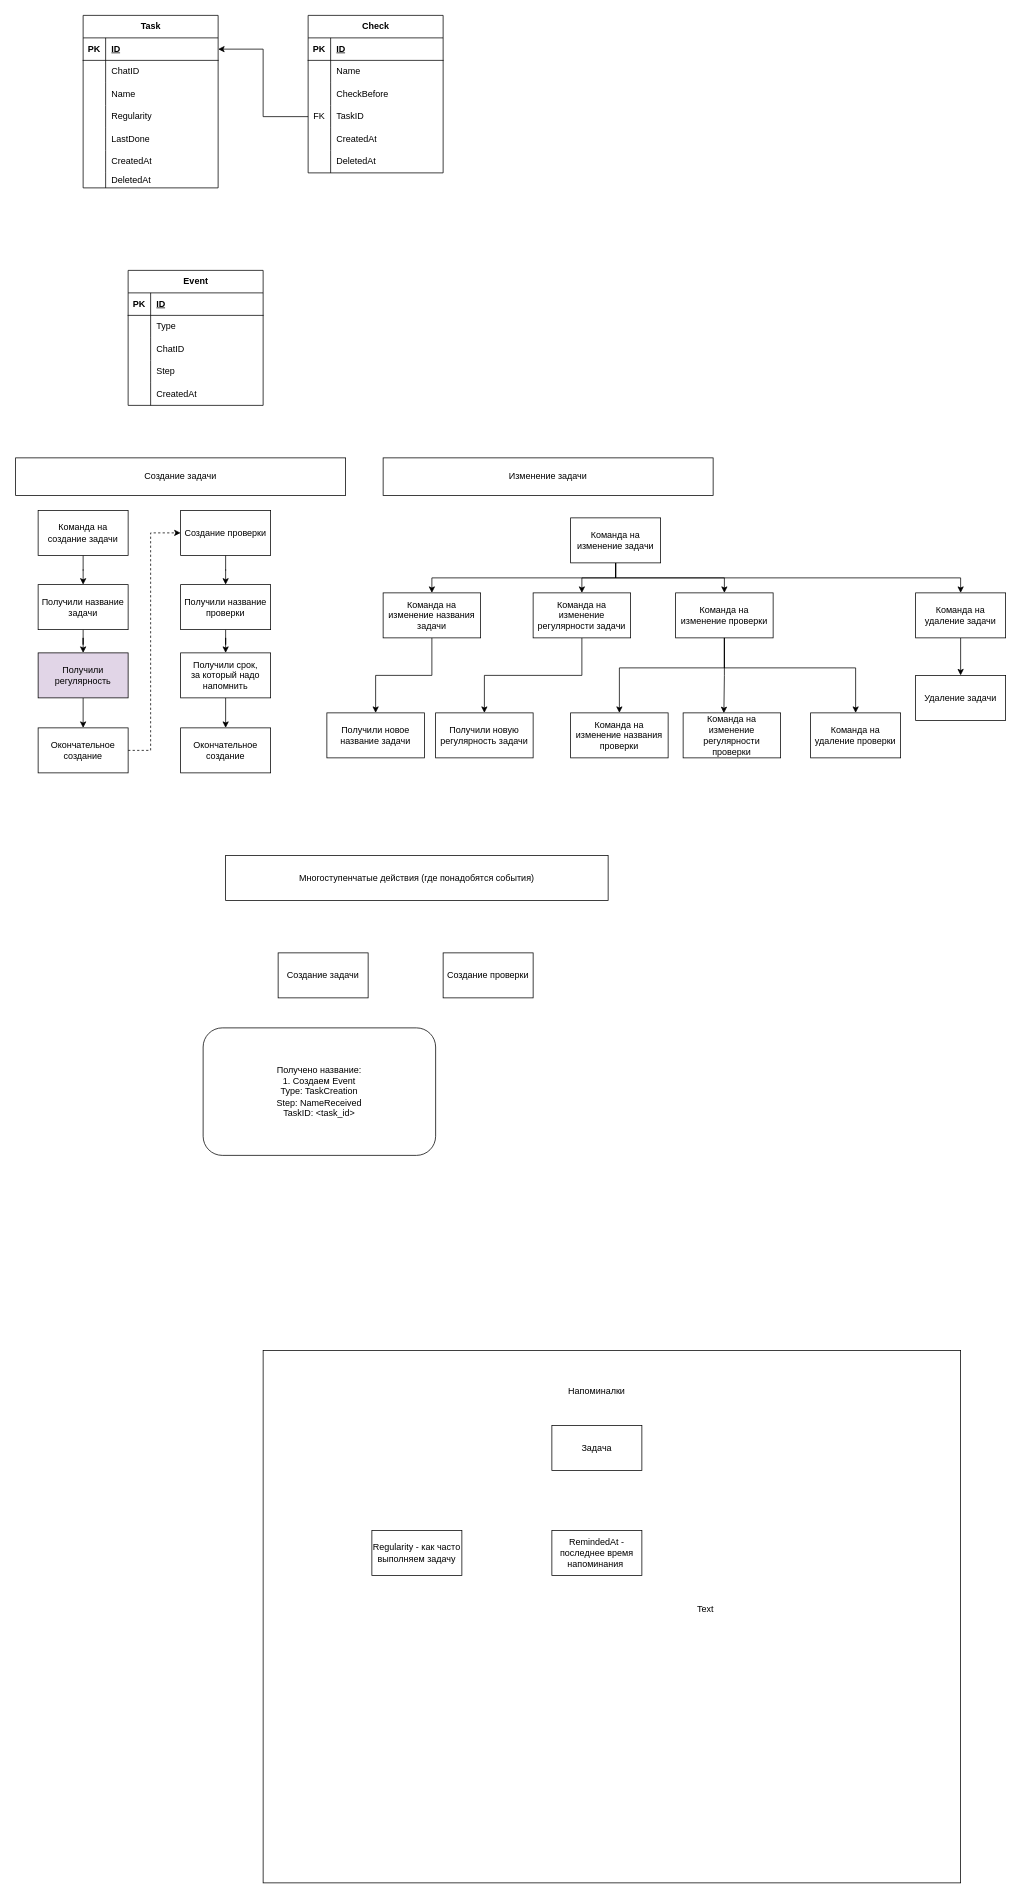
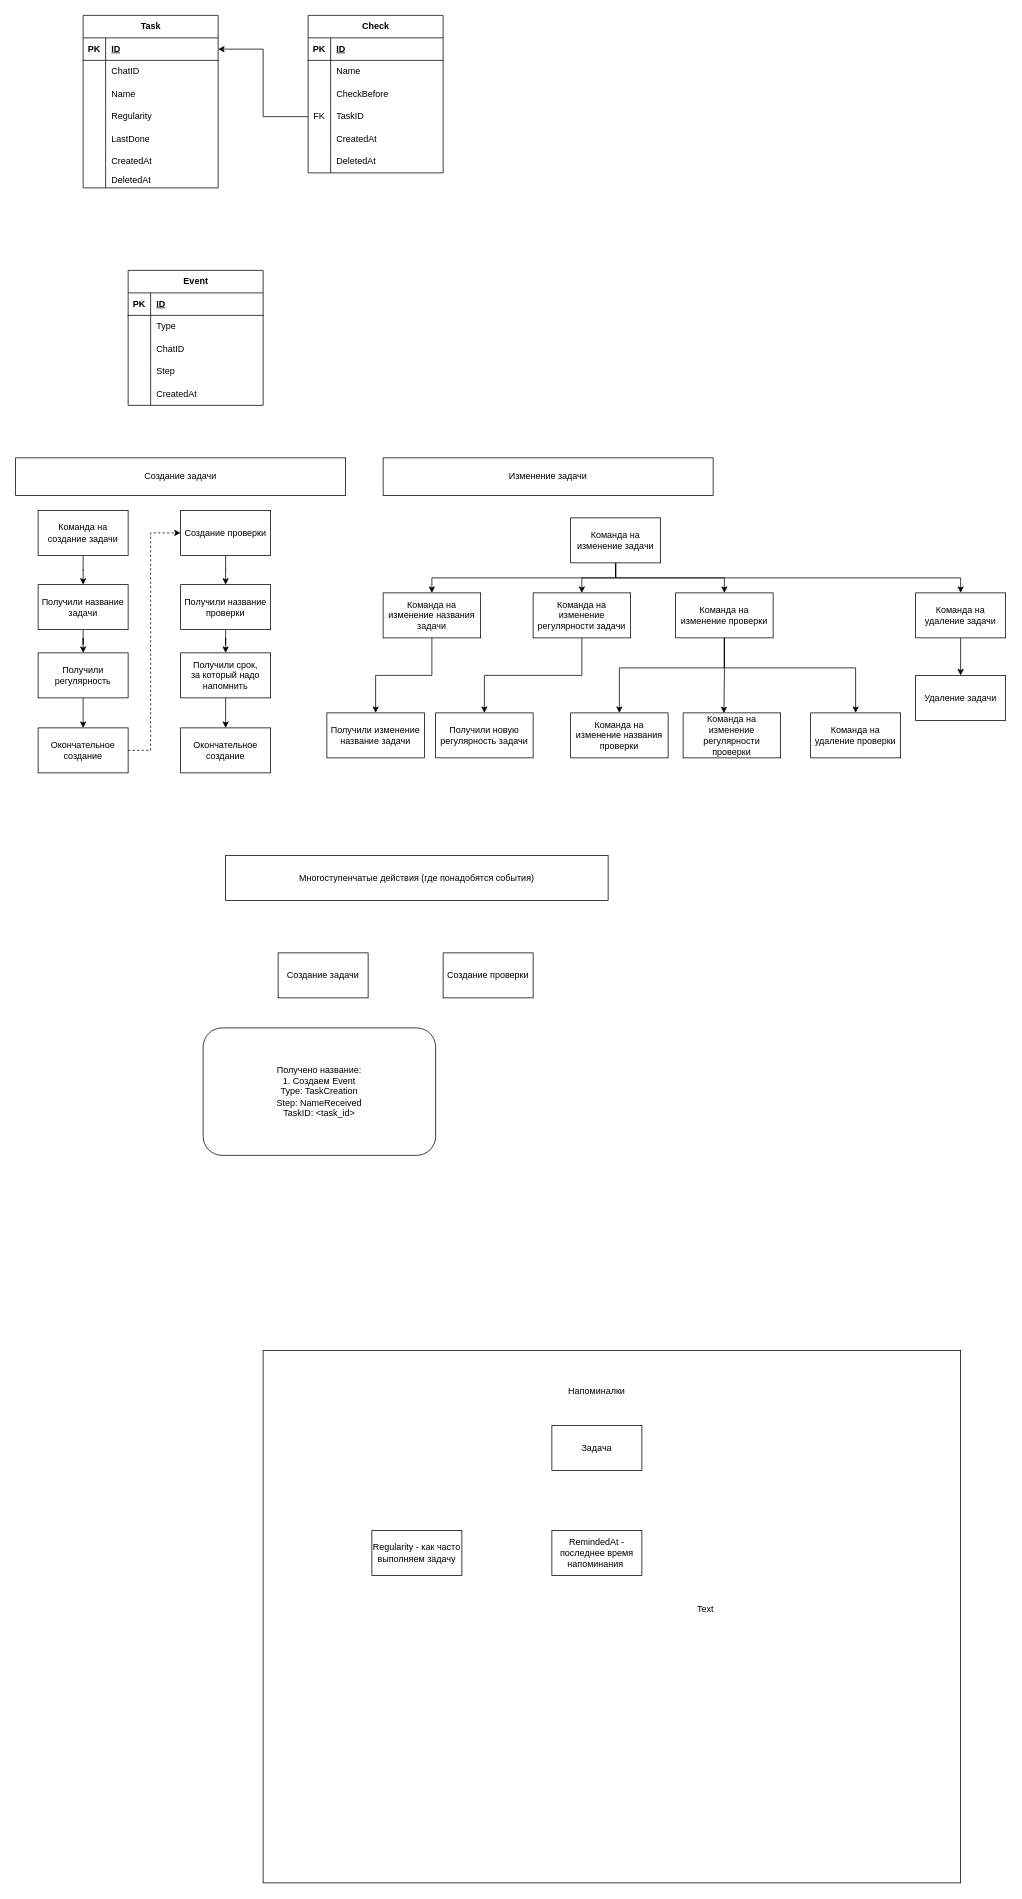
- <mxCell id="66" value="Получили регулярность" style="rounded=0;whiteSpace=wrap;html=1;fillColor=#e1d5e7;" parent="1" vertex="1"><mxGeometry x="50" y="870" width="120" height="60" as="geometry" /></mxCell>
+ <mxCell id="66" value="Получили регулярность" style="rounded=0;whiteSpace=wrap;html=1;" parent="1" vertex="1"><mxGeometry x="50" y="870" width="120" height="60" as="geometry" /></mxCell>
- <mxCell id="97" value="Получили новое название задачи" style="rounded=0;whiteSpace=wrap;html=1;" parent="1" vertex="1"><mxGeometry x="435" y="950" width="130" height="60" as="geometry" /></mxCell>
+ <mxCell id="97" value="Получили изменение название задачи" style="rounded=0;whiteSpace=wrap;html=1;" parent="1" vertex="1"><mxGeometry x="435" y="950" width="130" height="60" as="geometry" /></mxCell>
